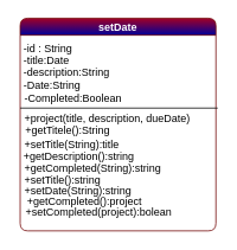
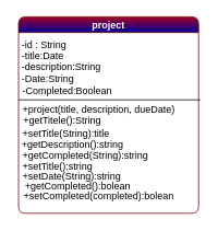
- <mxCell id="2" value="setDate" style="swimlane;fillColor=#a20025;strokeColor=#6F0000;fontColor=#ffffff;gradientColor=#000099;glass=0;shadow=0;sketch=0;rounded=1;startSize=19;" vertex="1" parent="1"><mxGeometry x="22" y="20" width="220" height="239" as="geometry" /></mxCell>
+ <mxCell id="2" value="project" style="swimlane;fillColor=#a20025;strokeColor=#6F0000;fontColor=#ffffff;gradientColor=#000099;glass=0;shadow=0;sketch=0;rounded=1;startSize=19;" vertex="1" parent="1"><mxGeometry x="22" y="20" width="220" height="239" as="geometry" /></mxCell>
- <mxCell id="16" value="+getCompleted():project" style="text;strokeColor=none;fillColor=none;align=left;verticalAlign=top;spacingLeft=4;spacingRight=4;overflow=hidden;rotatable=0;points=[[0,0.5],[1,0.5]];portConstraint=eastwest;" vertex="1" parent="1"><mxGeometry x="24" y="213" width="211" height="26" as="geometry" /></mxCell>
+ <mxCell id="16" value="+getCompleted():bolean" style="text;strokeColor=none;fillColor=none;align=left;verticalAlign=top;spacingLeft=4;spacingRight=4;overflow=hidden;rotatable=0;points=[[0,0.5],[1,0.5]];portConstraint=eastwest;" vertex="1" parent="1"><mxGeometry x="24" y="213" width="211" height="26" as="geometry" /></mxCell>
- <mxCell id="11" value="+setCompleted(project):bolean" style="text;strokeColor=none;fillColor=none;align=left;verticalAlign=top;spacingLeft=4;spacingRight=4;overflow=hidden;rotatable=0;points=[[0,0.5],[1,0.5]];portConstraint=eastwest;" vertex="1" parent="2"><mxGeometry x="0.5" y="205" width="211" height="25" as="geometry" /></mxCell>
+ <mxCell id="11" value="+setCompleted(completed):bolean" style="text;strokeColor=none;fillColor=none;align=left;verticalAlign=top;spacingLeft=4;spacingRight=4;overflow=hidden;rotatable=0;points=[[0,0.5],[1,0.5]];portConstraint=eastwest;" vertex="1" parent="2"><mxGeometry x="0.5" y="205" width="211" height="25" as="geometry" /></mxCell>
